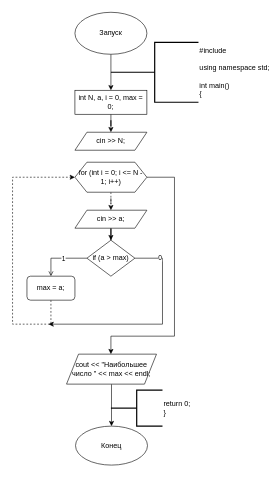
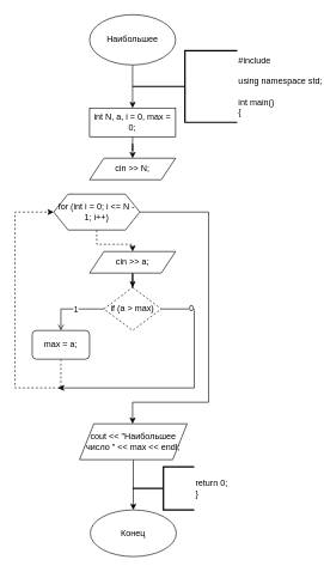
- <mxCell id="3" value="Запуск" style="ellipse;whiteSpace=wrap;html=1;" vertex="1" parent="1"><mxGeometry x="124" y="20" width="120" height="70" as="geometry" /></mxCell>
+ <mxCell id="3" value="Наибольшее" style="ellipse;whiteSpace=wrap;html=1;" vertex="1" parent="1"><mxGeometry x="124" y="20" width="120" height="70" as="geometry" /></mxCell>
- <mxCell id="9" value="for (int i = 0; i &lt;= N - 1; i++)" style="shape=hexagon;perimeter=hexagonPerimeter2;whiteSpace=wrap;html=1;fixedSize=1;" vertex="1" parent="1"><mxGeometry x="124" y="270" width="120" height="50" as="geometry" /></mxCell>
+ <mxCell id="9" value="for (int i = 0; i &lt;= N - 1; i++)" style="shape=hexagon;perimeter=hexagonPerimeter2;whiteSpace=wrap;html=1;fixedSize=1;" vertex="1" parent="1"><mxGeometry x="74" y="270" width="120" height="50" as="geometry" /></mxCell>
- <mxCell id="16" value="if (a &gt; max)" style="rhombus;whiteSpace=wrap;html=1;" vertex="1" parent="1"><mxGeometry x="144" y="400" width="80" height="60" as="geometry" /></mxCell>
+ <mxCell id="16" value="if (a &gt; max)" style="rhombus;whiteSpace=wrap;html=1;dashed=1;" vertex="1" parent="1"><mxGeometry x="144" y="400" width="80" height="60" as="geometry" /></mxCell>
